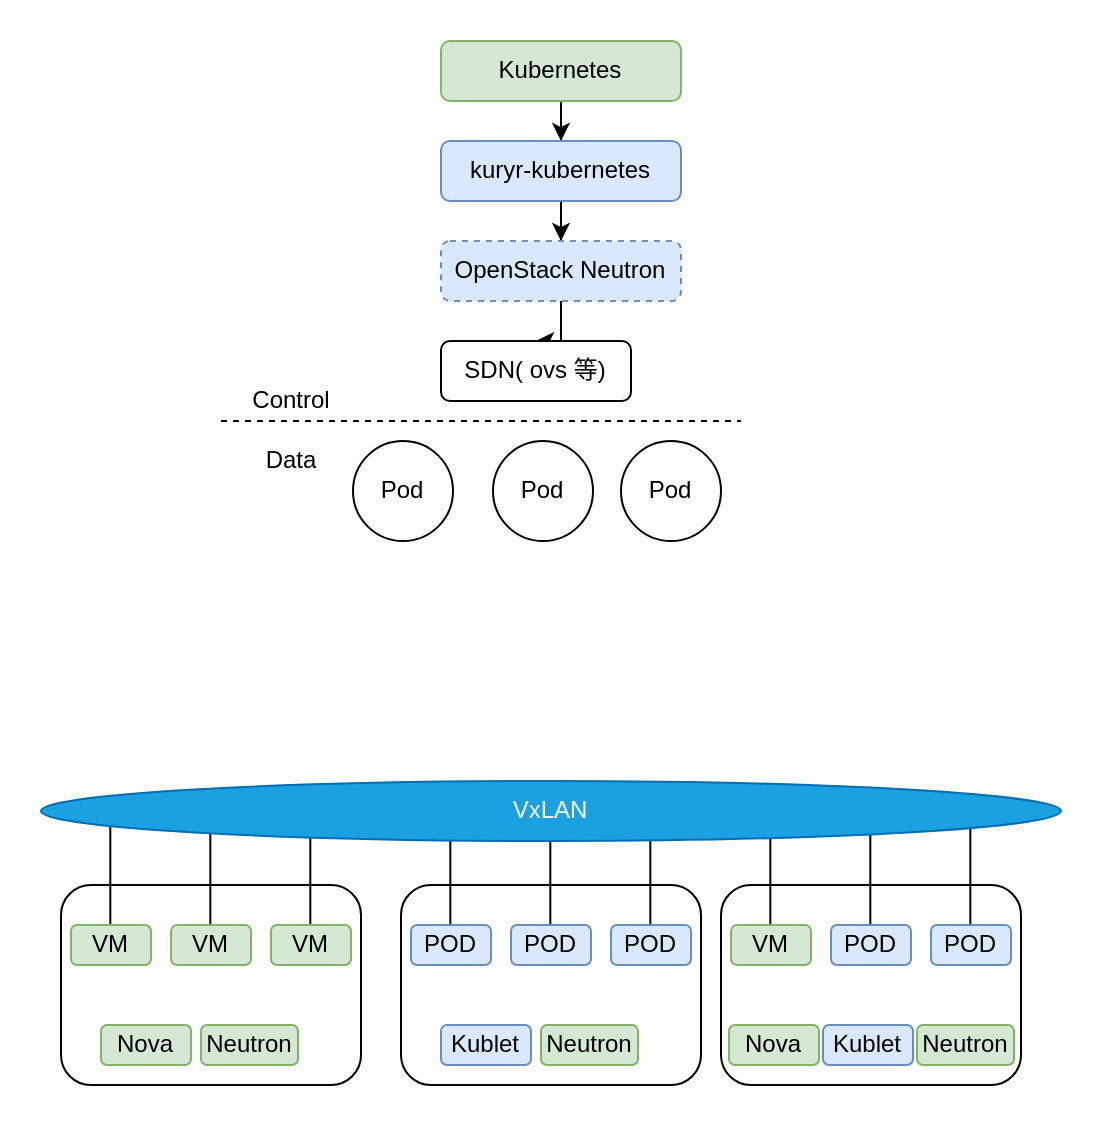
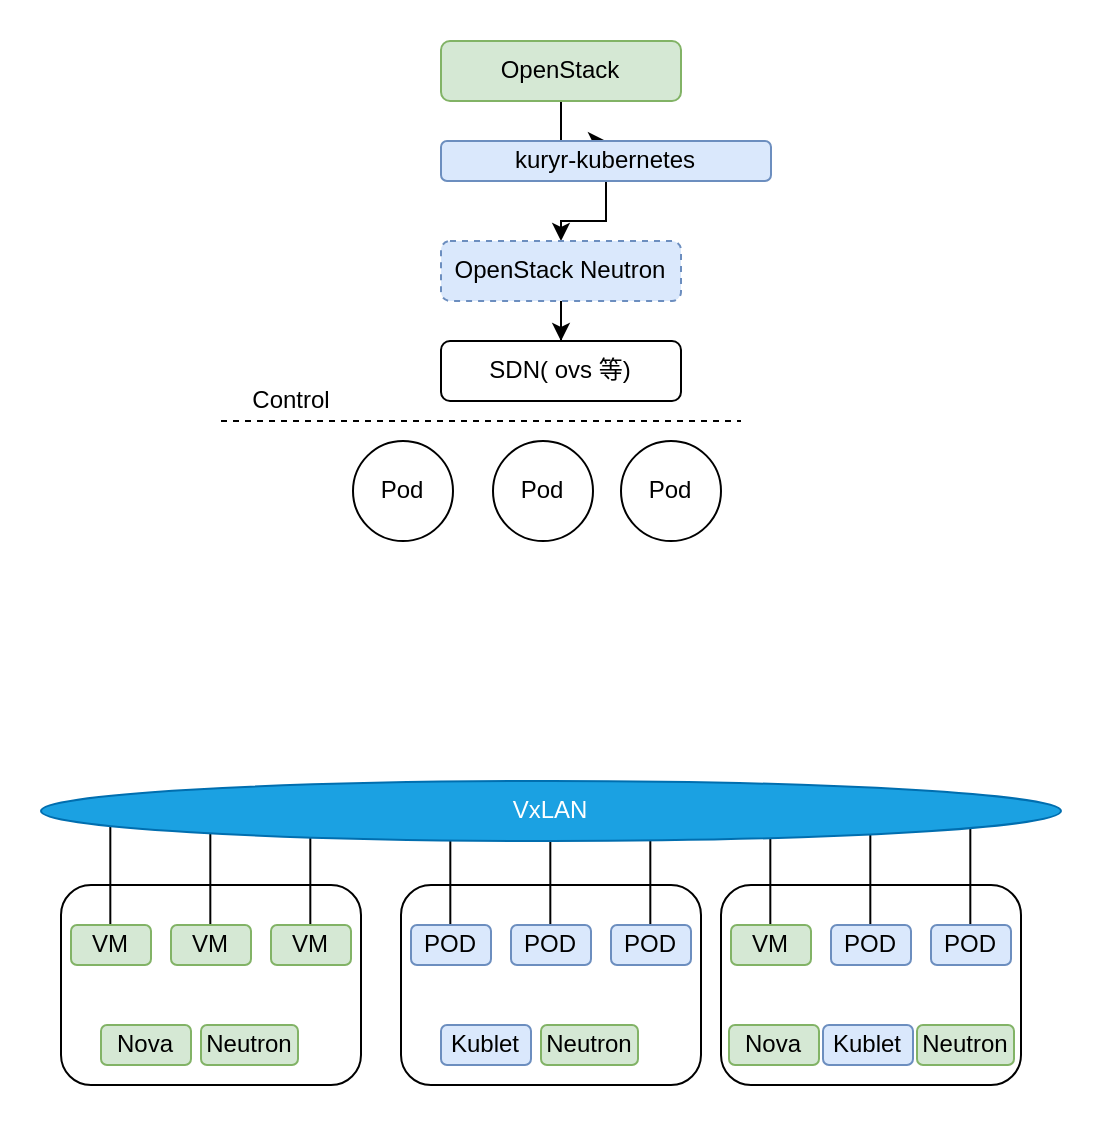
- <mxCell id="15" value="Kubernetes" style="rounded=1;whiteSpace=wrap;html=1;fillColor=#d5e8d4;strokeColor=#82b366;" vertex="1" parent="1"><mxGeometry x="220" y="20" width="120" height="30" as="geometry" /></mxCell>
+ <mxCell id="15" value="OpenStack" style="rounded=1;whiteSpace=wrap;html=1;fillColor=#d5e8d4;strokeColor=#82b366;" vertex="1" parent="1"><mxGeometry x="220" y="20" width="120" height="30" as="geometry" /></mxCell>
- <mxCell id="17" value="kuryr-kubernetes" style="rounded=1;whiteSpace=wrap;html=1;fillColor=#dae8fc;strokeColor=#6c8ebf;" vertex="1" parent="1"><mxGeometry x="220" y="70" width="120" height="30" as="geometry" /></mxCell>
+ <mxCell id="17" value="kuryr-kubernetes" style="rounded=1;whiteSpace=wrap;html=1;fillColor=#dae8fc;strokeColor=#6c8ebf;" vertex="1" parent="1"><mxGeometry x="220" y="70" width="165" height="20" as="geometry" /></mxCell>
- <mxCell id="20" value="SDN( ovs 等)" style="rounded=1;whiteSpace=wrap;html=1;" vertex="1" parent="1"><mxGeometry x="220" y="170" width="95" height="30" as="geometry" /></mxCell>
+ <mxCell id="20" value="SDN( ovs 等)" style="rounded=1;whiteSpace=wrap;html=1;" vertex="1" parent="1"><mxGeometry x="220" y="170" width="120" height="30" as="geometry" /></mxCell>
- <mxCell id="26" value="Data" style="text;html=1;align=center;verticalAlign=middle;resizable=0;points=[];autosize=1;" vertex="1" parent="1"><mxGeometry x="125" y="220" width="40" height="20" as="geometry" /></mxCell>
